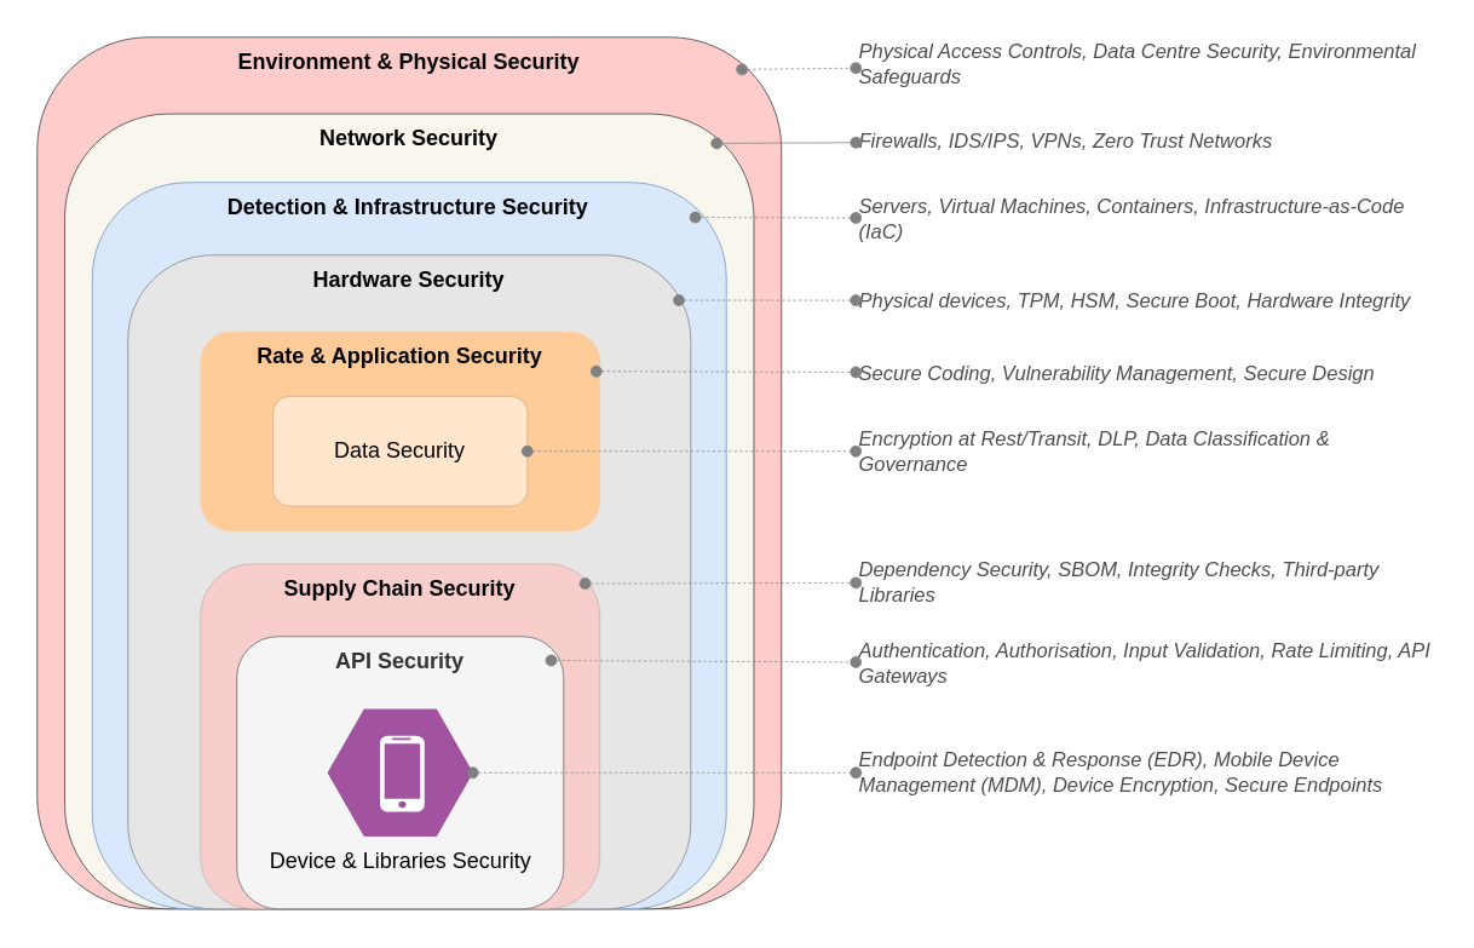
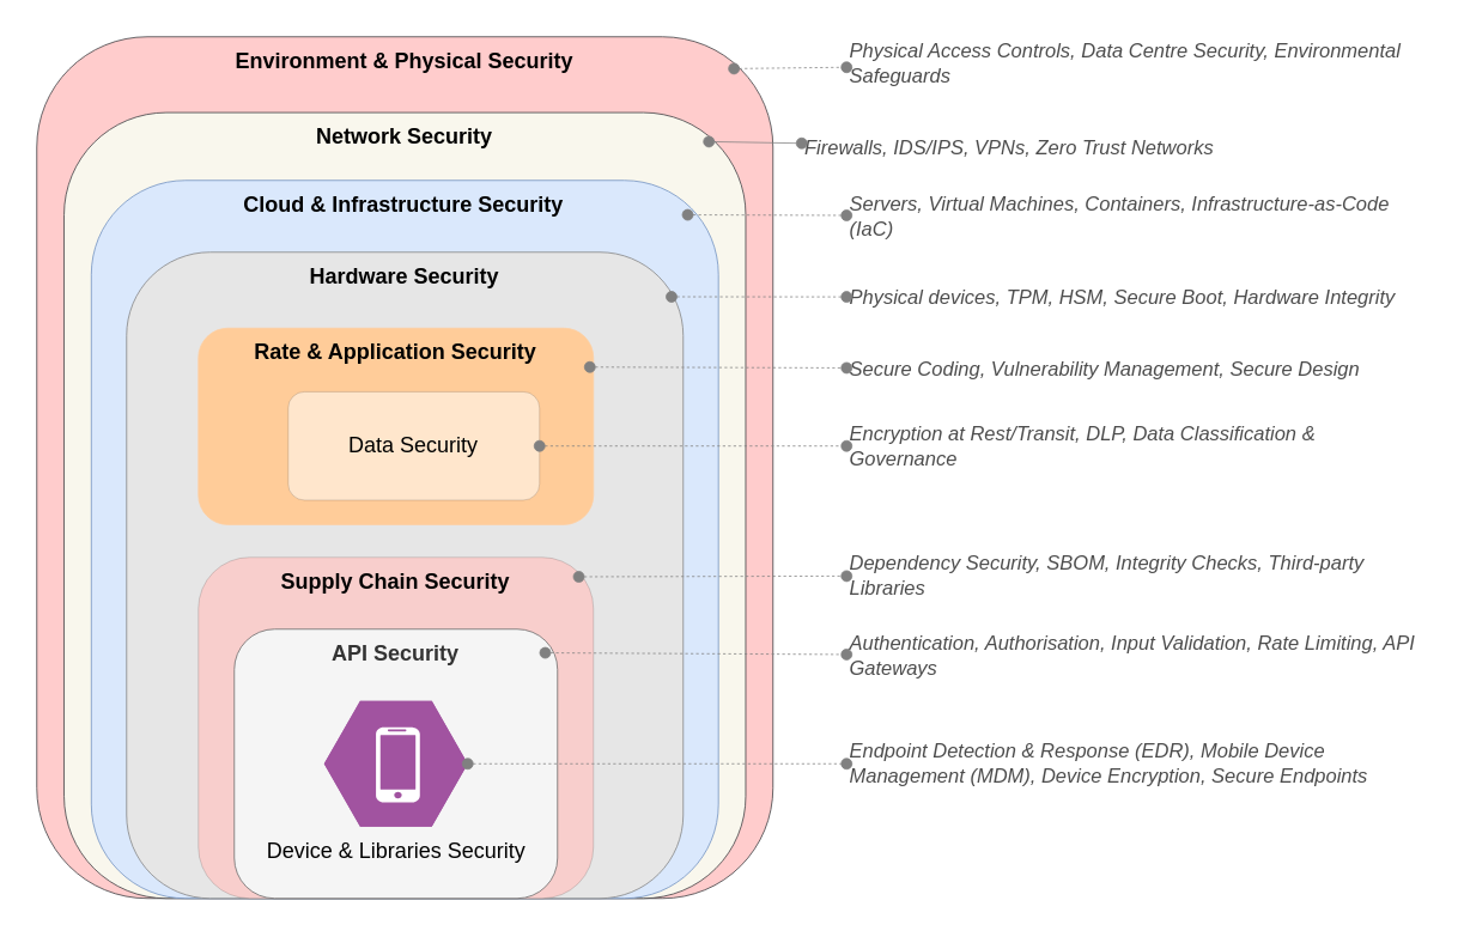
- <mxCell id="16" value="Firewalls, IDS/IPS, VPNs, Zero Trust Networks" style="text;whiteSpace=wrap;html=1;verticalAlign=middle;fontStyle=2;fontSize=11;fontColor=#4D4D4D;" vertex="1" parent="1"><mxGeometry x="471" y="62.22" width="319" height="30" as="geometry" /></mxCell>
+ <mxCell id="16" value="Firewalls, IDS/IPS, VPNs, Zero Trust Networks" style="text;whiteSpace=wrap;html=1;verticalAlign=middle;fontStyle=2;fontSize=11;fontColor=#4D4D4D;" vertex="1" parent="1"><mxGeometry x="446" y="67.22" width="319" height="30" as="geometry" /></mxCell>
- <mxCell id="4" value="Detection &amp;amp; Infrastructure Security" style="rounded=1;whiteSpace=wrap;html=1;fillColor=#dae8fc;strokeColor=#6c8ebf;strokeWidth=0.5;verticalAlign=top;fontStyle=1;arcSize=15;" vertex="1" parent="1"><mxGeometry x="50.37" y="100" width="349.26" height="400" as="geometry" /></mxCell>
+ <mxCell id="4" value="Cloud &amp;amp; Infrastructure Security" style="rounded=1;whiteSpace=wrap;html=1;fillColor=#dae8fc;strokeColor=#6c8ebf;strokeWidth=0.5;verticalAlign=top;fontStyle=1;arcSize=15;" vertex="1" parent="1"><mxGeometry x="50.37" y="100" width="349.26" height="400" as="geometry" /></mxCell>
- <mxCell id="7" value="Data Security" style="rounded=1;whiteSpace=wrap;html=1;fillColor=#ffe6cc;strokeColor=default;strokeWidth=0.1;align=center;verticalAlign=middle;fontFamily=Helvetica;fontSize=12;fontColor=default;" vertex="1" parent="1"><mxGeometry x="150" y="217.78" width="140" height="60.37" as="geometry" /></mxCell>
+ <mxCell id="7" value="Data Security" style="rounded=1;whiteSpace=wrap;html=1;fillColor=#ffe6cc;strokeColor=default;strokeWidth=0.1;align=center;verticalAlign=middle;fontFamily=Helvetica;fontSize=12;fontColor=default;" vertex="1" parent="1"><mxGeometry x="160" y="217.78" width="140" height="60.37" as="geometry" /></mxCell>
